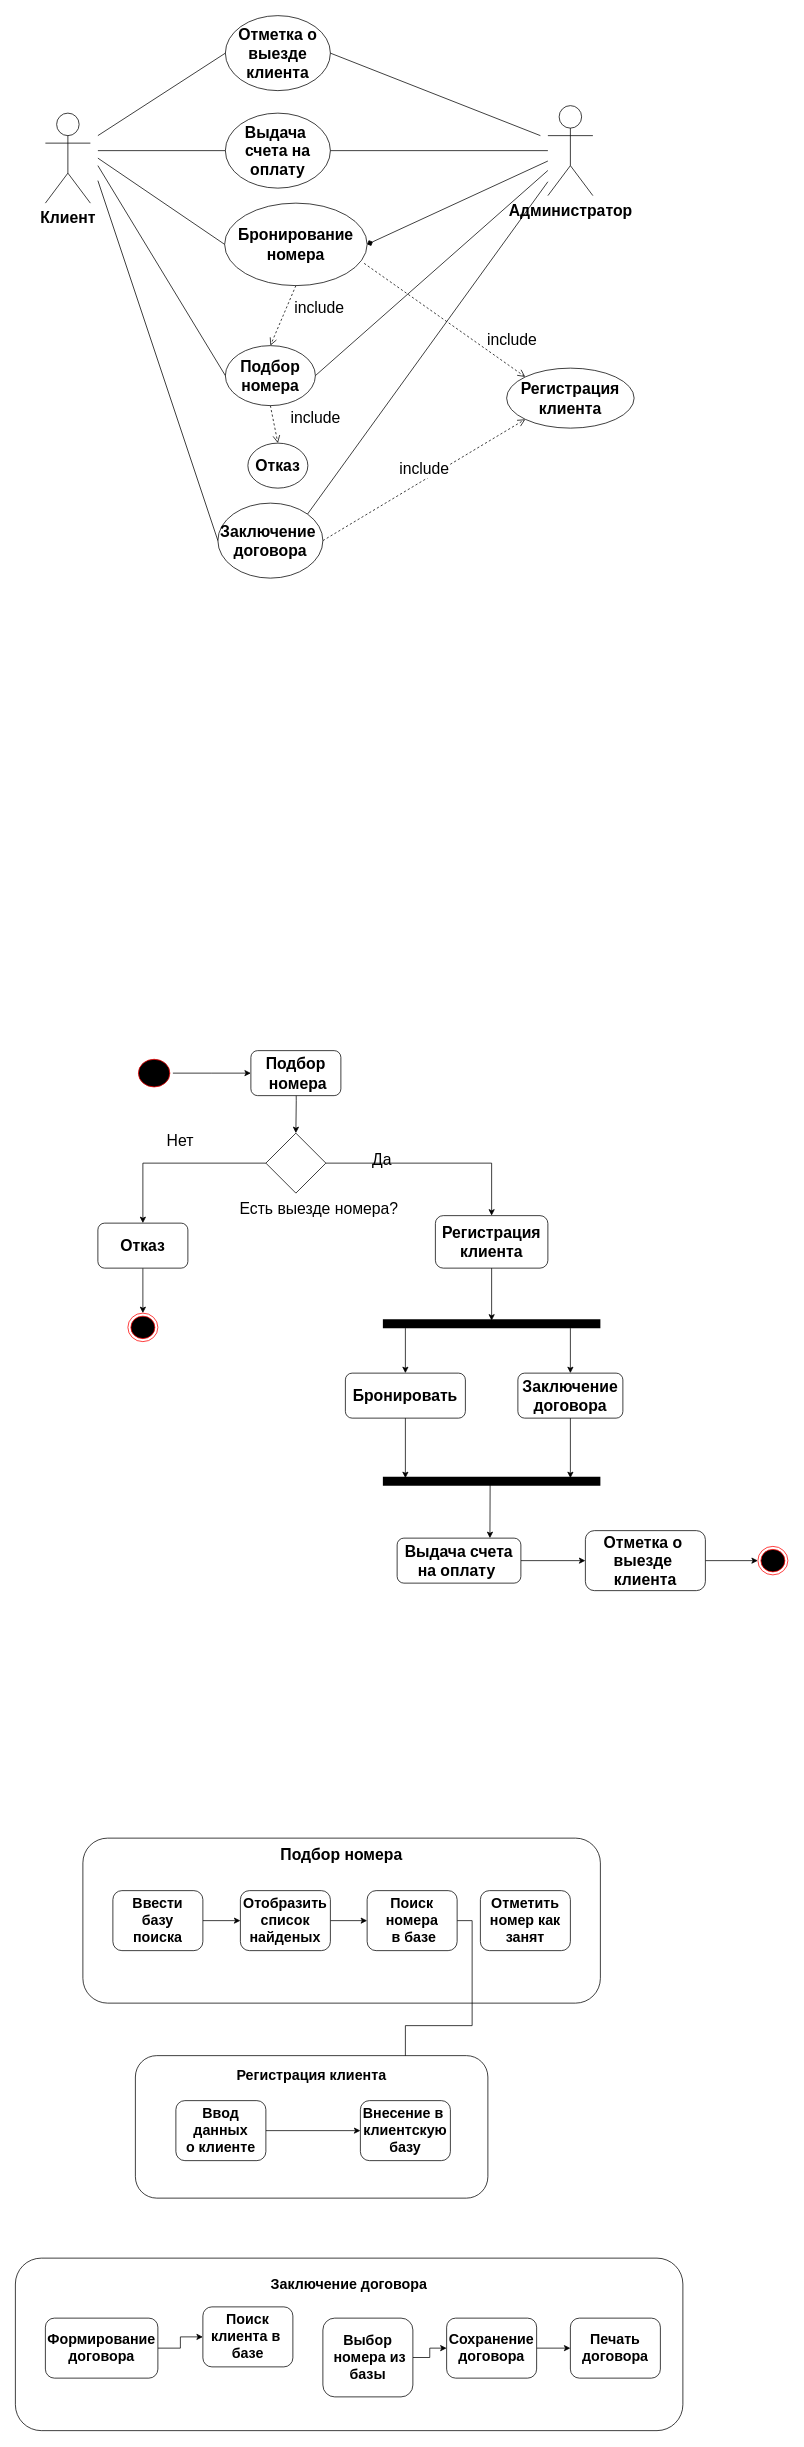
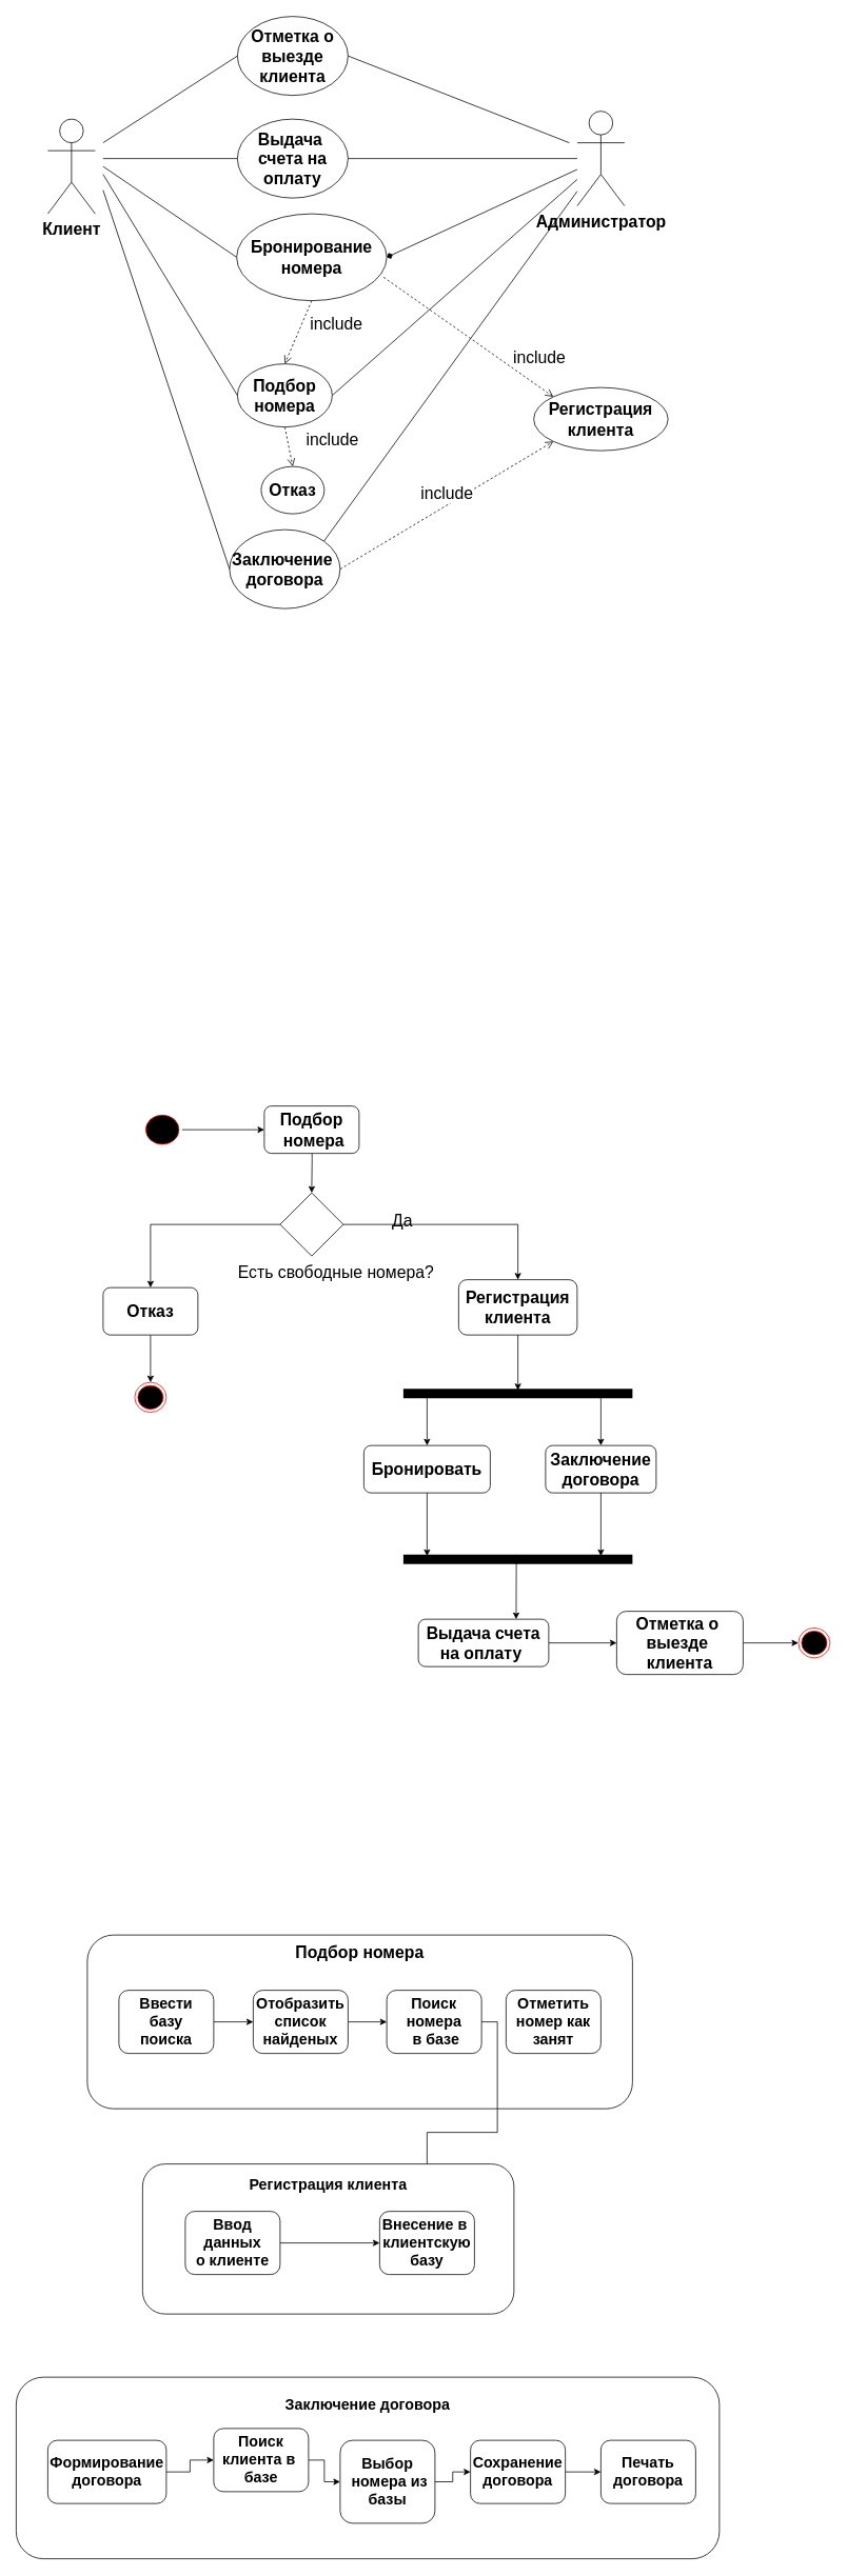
- <mxCell id="34" value="&lt;font style=&quot;font-size: 21px&quot;&gt;Нет&lt;/font&gt;" style="text;html=1;strokeColor=none;fillColor=none;align=center;verticalAlign=middle;whiteSpace=wrap;rounded=0;" parent="1" vertex="1"><mxGeometry x="220" y="1510" width="40" height="20" as="geometry" /></mxCell>
- <mxCell id="36" value="&lt;font style=&quot;font-size: 21px&quot;&gt;Есть выезде номера?&lt;/font&gt;" style="text;html=1;strokeColor=none;fillColor=none;align=center;verticalAlign=middle;whiteSpace=wrap;rounded=0;" parent="1" vertex="1"><mxGeometry x="290" y="1600" width="270" height="20" as="geometry" /></mxCell>
+ <mxCell id="36" value="&lt;font style=&quot;font-size: 21px&quot;&gt;Есть свободные номера?&lt;/font&gt;" style="text;html=1;strokeColor=none;fillColor=none;align=center;verticalAlign=middle;whiteSpace=wrap;rounded=0;" parent="1" vertex="1"><mxGeometry x="290" y="1600" width="270" height="20" as="geometry" /></mxCell>
+ <mxCell id="69" style="edgeStyle=orthogonalEdgeStyle;rounded=0;orthogonalLoop=1;jettySize=auto;html=1;exitX=1;exitY=0.5;exitDx=0;exitDy=0;entryX=0;entryY=0.5;entryDx=0;entryDy=0;" parent="1" source="70" target="72" edge="1"><mxGeometry relative="1" as="geometry" /></mxCell>
